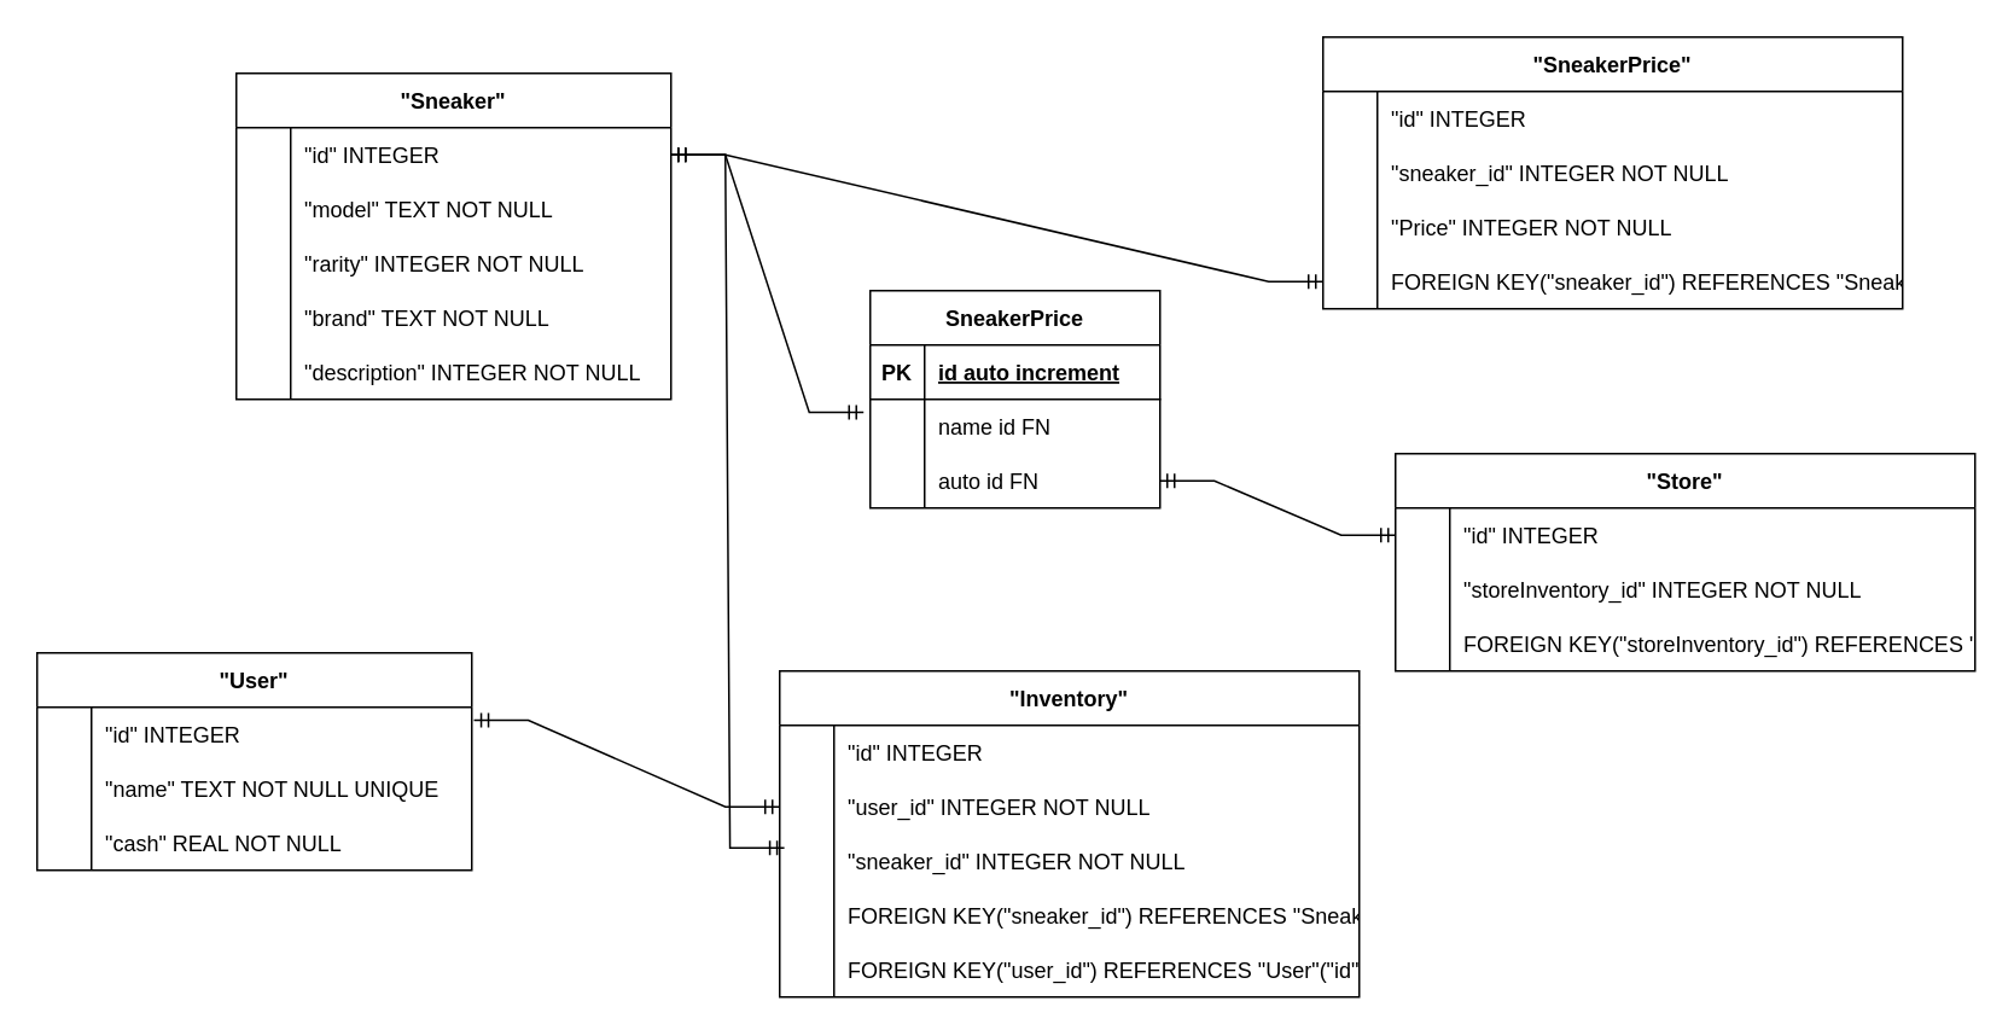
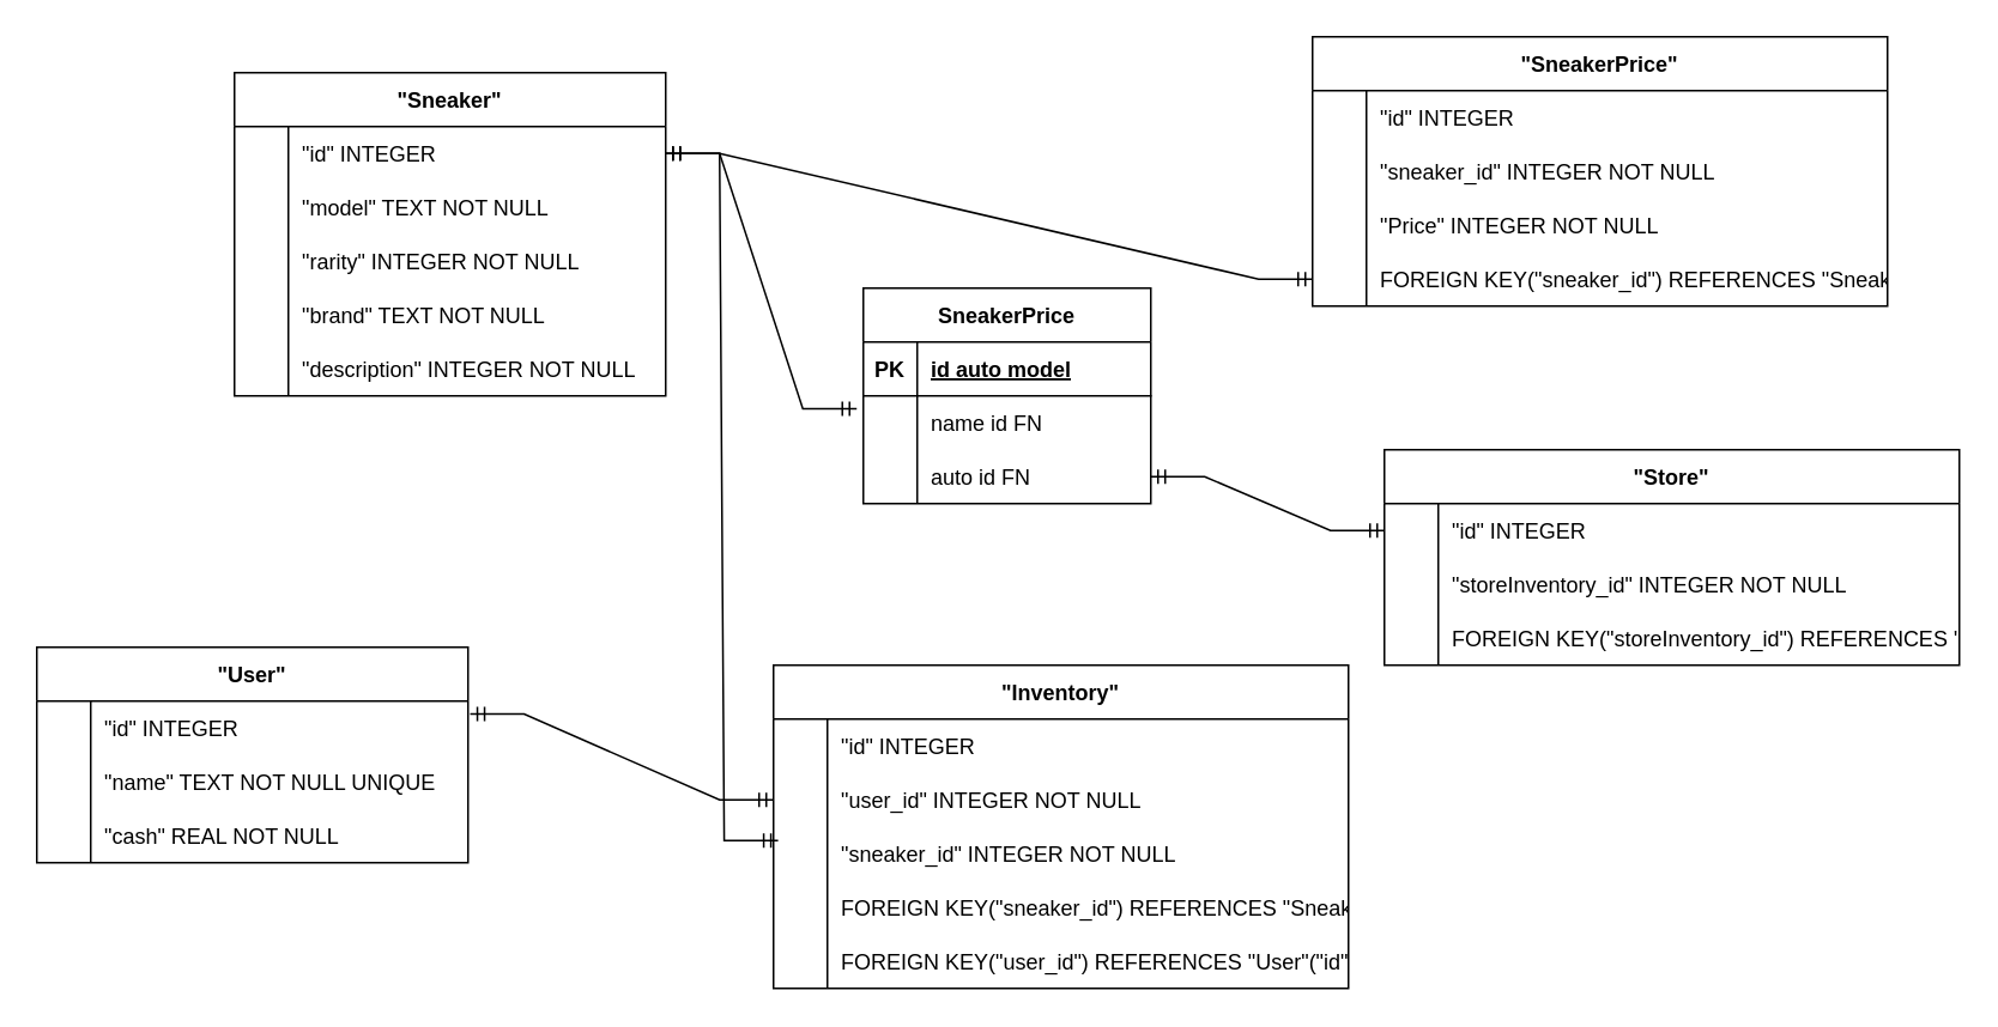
- <mxCell id="62" value="id  auto increment" style="shape=partialRectangle;overflow=hidden;connectable=0;fillColor=none;align=left;strokeColor=inherit;top=0;left=0;bottom=0;right=0;spacingLeft=6;fontStyle=5;" vertex="1" parent="60"><mxGeometry x="30" width="130" height="30" as="geometry"><mxRectangle width="130" height="30" as="alternateBounds" /></mxGeometry></mxCell>
+ <mxCell id="62" value="id  auto model" style="shape=partialRectangle;overflow=hidden;connectable=0;fillColor=none;align=left;strokeColor=inherit;top=0;left=0;bottom=0;right=0;spacingLeft=6;fontStyle=5;" vertex="1" parent="60"><mxGeometry x="30" width="130" height="30" as="geometry"><mxRectangle width="130" height="30" as="alternateBounds" /></mxGeometry></mxCell>
